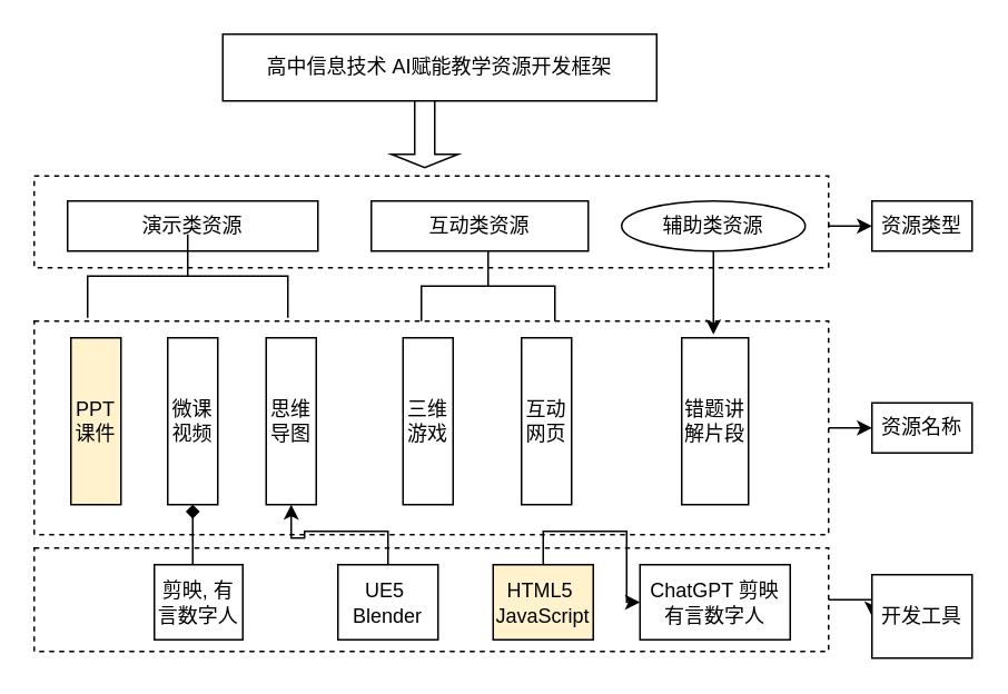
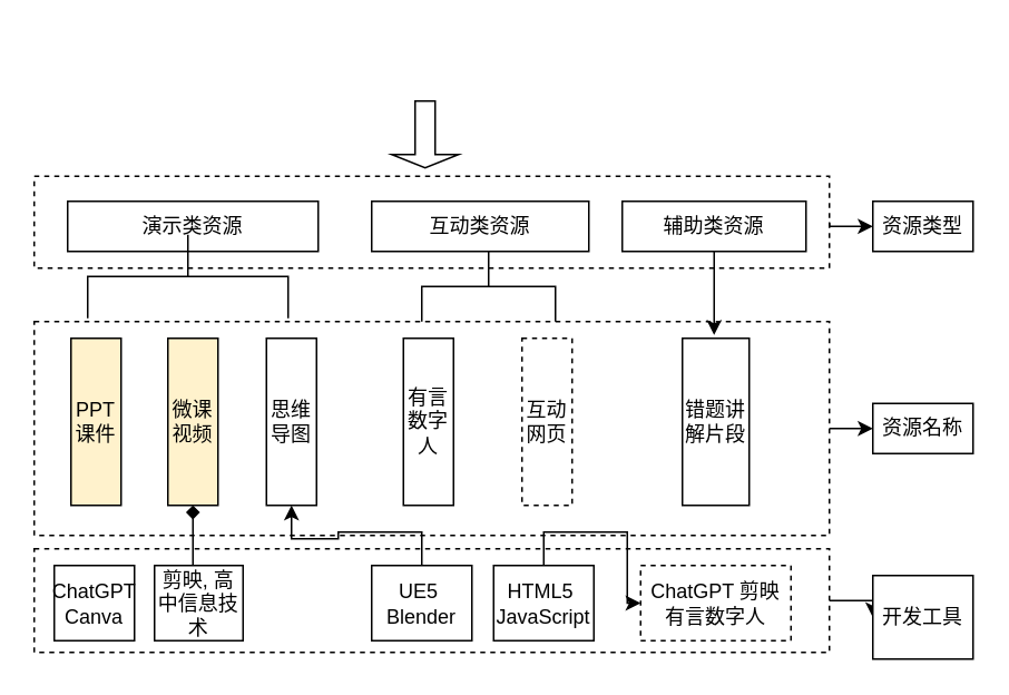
- <mxCell id="6" value="高中信息技术 AI赋能教学资源开发框架" style="whiteSpace=wrap;strokeWidth=1;" vertex="1" parent="1"><mxGeometry x="133" y="20" width="260" height="40" as="geometry" /></mxCell>
- <mxCell id="10" value="辅助类资源" style="ellipse;whiteSpace=wrap;strokeWidth=1;" vertex="1" parent="1"><mxGeometry x="372" y="120" width="110" height="30" as="geometry" /></mxCell>
+ <mxCell id="10" value="辅助类资源" style="whiteSpace=wrap;strokeWidth=1;" vertex="1" parent="1"><mxGeometry x="372" y="120" width="110" height="30" as="geometry" /></mxCell>
- <mxCell id="12" value="微课视频" style="whiteSpace=wrap;strokeWidth=1;" vertex="1" parent="1"><mxGeometry x="100" y="202" width="30" height="100" as="geometry" /></mxCell>
+ <mxCell id="12" value="微课视频" style="whiteSpace=wrap;strokeWidth=1;fillColor=#fff2cc;" vertex="1" parent="1"><mxGeometry x="100" y="202" width="30" height="100" as="geometry" /></mxCell>
- <mxCell id="14" value="三维游戏" style="whiteSpace=wrap;strokeWidth=1;" vertex="1" parent="1"><mxGeometry x="241" y="202" width="30" height="100" as="geometry" /></mxCell>
+ <mxCell id="14" value="有言数字人" style="whiteSpace=wrap;strokeWidth=1;" vertex="1" parent="1"><mxGeometry x="241" y="202" width="30" height="100" as="geometry" /></mxCell>
- <mxCell id="15" value="互动网页" style="whiteSpace=wrap;strokeWidth=1;" vertex="1" parent="1"><mxGeometry x="312" y="202" width="30" height="100" as="geometry" /></mxCell>
+ <mxCell id="15" value="互动网页" style="whiteSpace=wrap;strokeWidth=1;dashed=1;" vertex="1" parent="1"><mxGeometry x="312" y="202" width="30" height="100" as="geometry" /></mxCell>
+ <mxCell id="17" value="ChatGPT Canva" style="whiteSpace=wrap;strokeWidth=1;align=center;" vertex="1" parent="1"><mxGeometry x="32" y="338" width="48" height="45" as="geometry" /></mxCell>
- <mxCell id="19" value="剪映, 有言数字人" style="whiteSpace=wrap;strokeWidth=1;align=center;" vertex="1" parent="1"><mxGeometry x="92" y="338" width="53" height="45" as="geometry" /></mxCell>
+ <mxCell id="19" value="剪映, 高中信息技术" style="whiteSpace=wrap;strokeWidth=1;align=center;" vertex="1" parent="1"><mxGeometry x="92" y="338" width="53" height="45" as="geometry" /></mxCell>
- <mxCell id="21" value="UE5  Blender" style="whiteSpace=wrap;strokeWidth=1;align=center;" vertex="1" parent="1"><mxGeometry x="202" y="338" width="60" height="45" as="geometry" /></mxCell>
+ <mxCell id="21" value="UE5  Blender" style="whiteSpace=wrap;strokeWidth=1;align=center;" vertex="1" parent="1"><mxGeometry x="222" y="338" width="60" height="45" as="geometry" /></mxCell>
- <mxCell id="23" value="HTML5  JavaScript" style="whiteSpace=wrap;strokeWidth=1;align=center;fillColor=#fff2cc;" vertex="1" parent="1"><mxGeometry x="295" y="338" width="60" height="45" as="geometry" /></mxCell>
+ <mxCell id="23" value="HTML5  JavaScript" style="whiteSpace=wrap;strokeWidth=1;align=center;" vertex="1" parent="1"><mxGeometry x="295" y="338" width="60" height="45" as="geometry" /></mxCell>
- <mxCell id="24" value="ChatGPT 剪映 有言数字人" style="whiteSpace=wrap;strokeWidth=1;align=center;" vertex="1" parent="1"><mxGeometry x="383" y="338" width="90" height="45" as="geometry" /></mxCell>
+ <mxCell id="24" value="ChatGPT 剪映 有言数字人" style="whiteSpace=wrap;strokeWidth=1;align=center;dashed=1;" vertex="1" parent="1"><mxGeometry x="383" y="338" width="90" height="45" as="geometry" /></mxCell>
